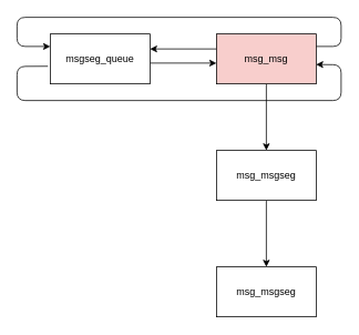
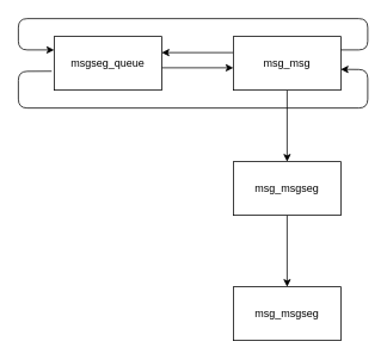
- <mxCell id="4" value="msg_msg" style="rounded=0;whiteSpace=wrap;html=1;fillColor=#f8cecc;" vertex="1" parent="1"><mxGeometry x="260" y="40" width="120" height="60" as="geometry" /></mxCell>
+ <mxCell id="4" value="msg_msg" style="rounded=0;whiteSpace=wrap;html=1;" vertex="1" parent="1"><mxGeometry x="260" y="40" width="120" height="60" as="geometry" /></mxCell>
